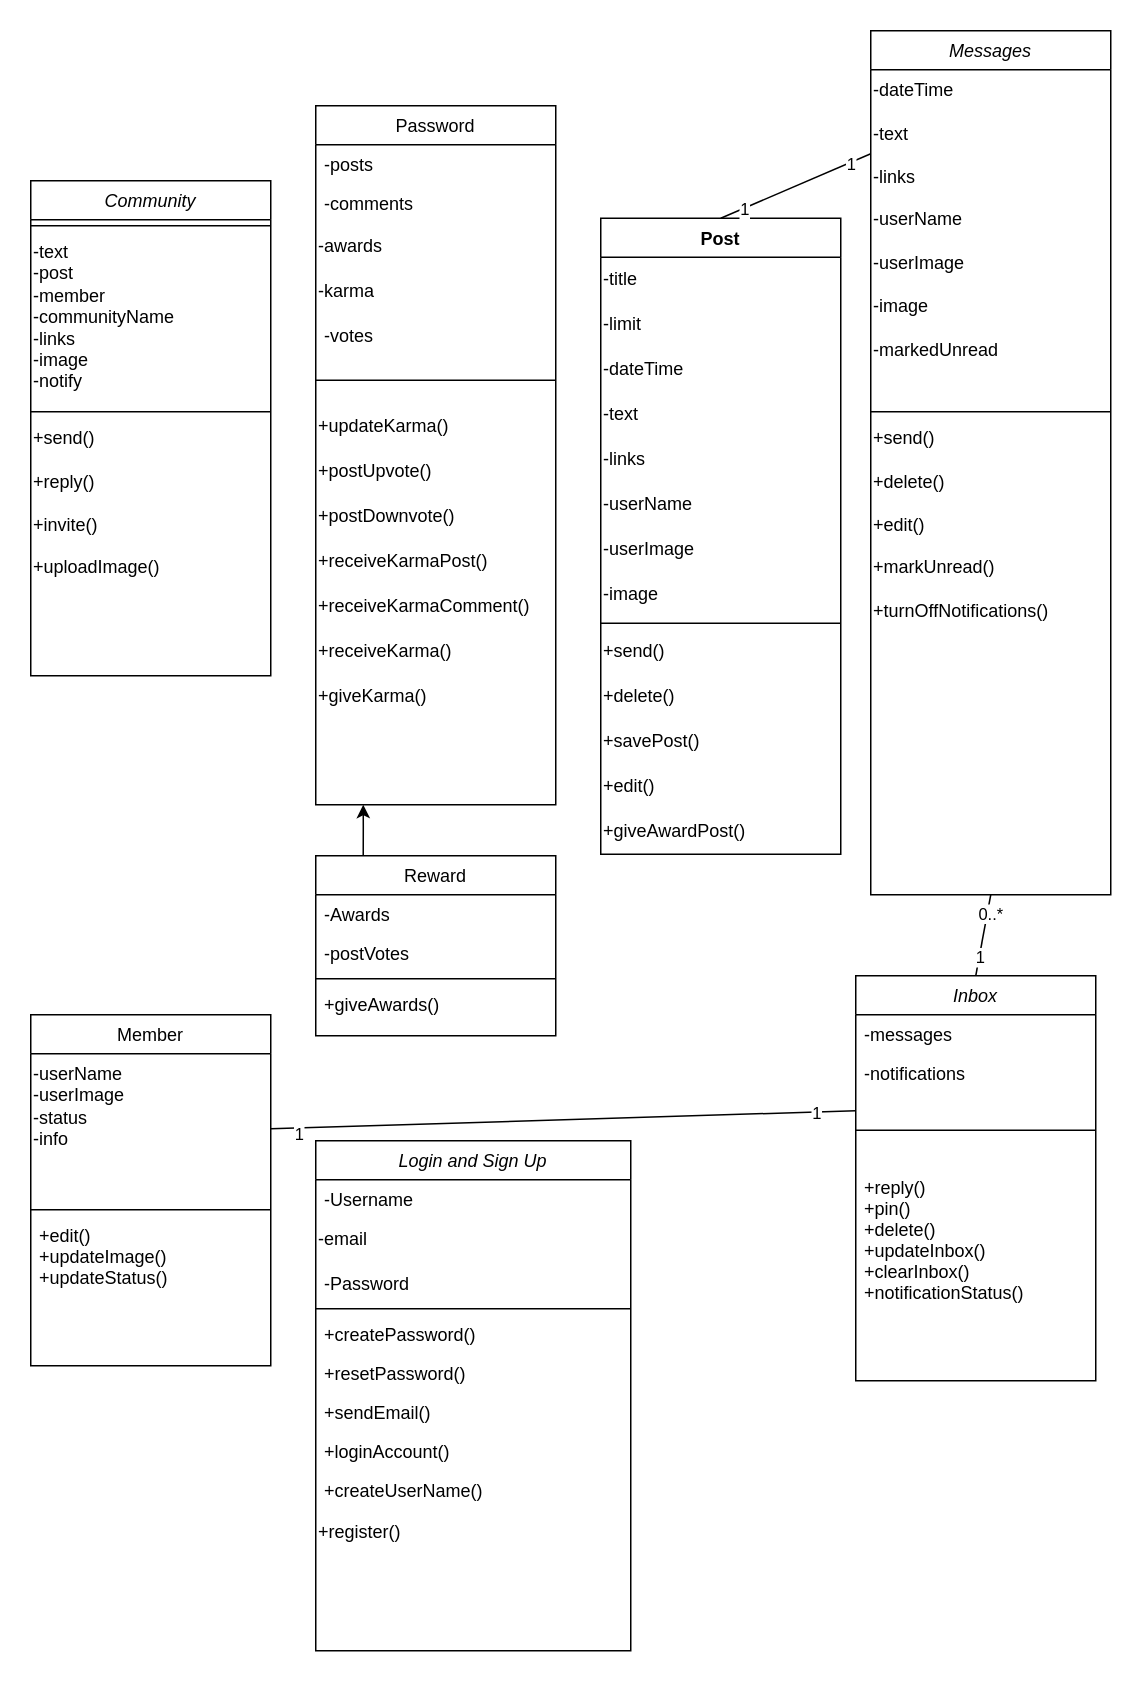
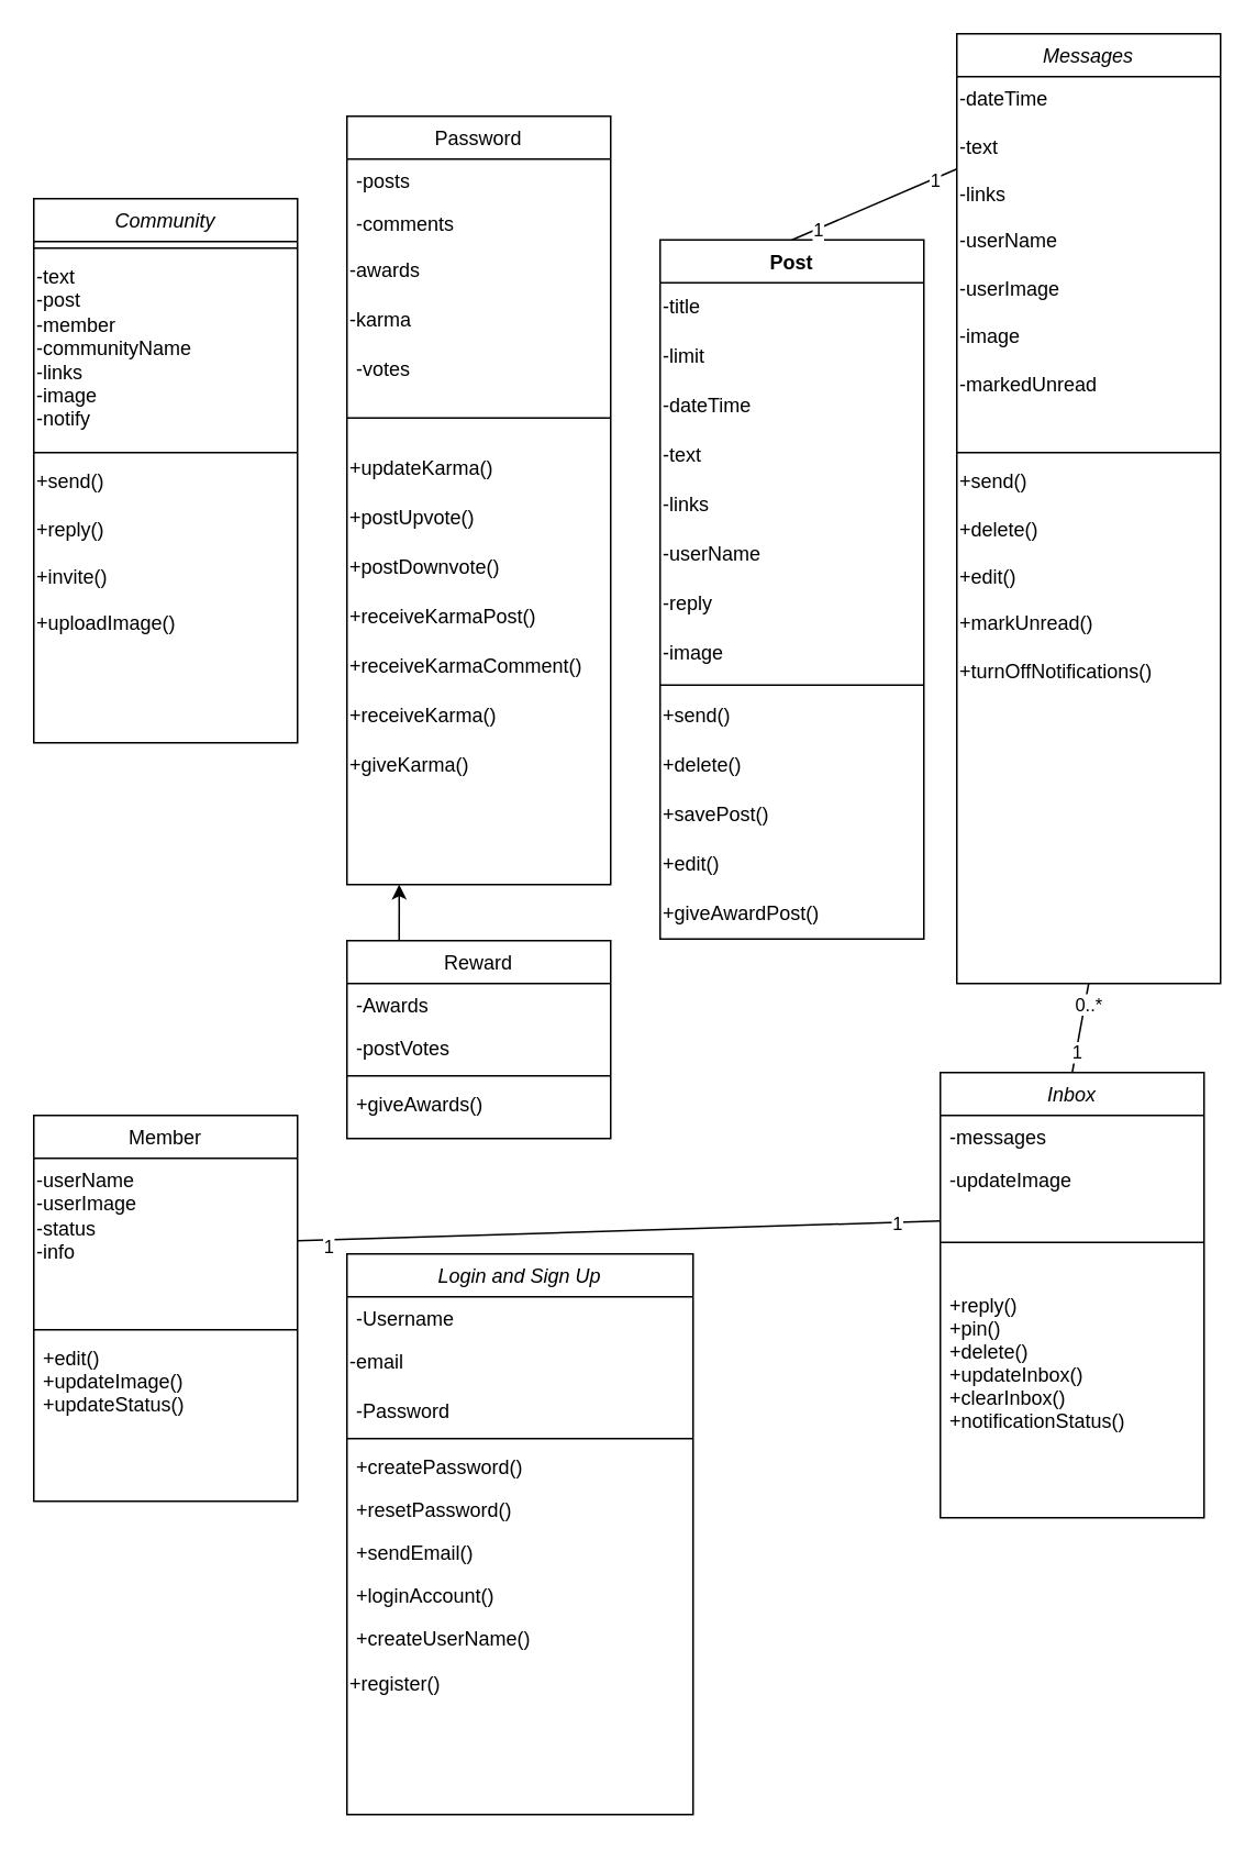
- <mxCell id="52" value="-userImage" style="text;html=1;strokeColor=none;fillColor=none;align=left;verticalAlign=middle;whiteSpace=wrap;rounded=0;" vertex="1" parent="45"><mxGeometry y="206" width="160" height="30" as="geometry" /></mxCell>
+ <mxCell id="52" value="-reply" style="text;html=1;strokeColor=none;fillColor=none;align=left;verticalAlign=middle;whiteSpace=wrap;rounded=0;" vertex="1" parent="45"><mxGeometry y="206" width="160" height="30" as="geometry" /></mxCell>
- <mxCell id="63" value="-notifications" style="text;align=left;verticalAlign=top;spacingLeft=4;spacingRight=4;overflow=hidden;rotatable=0;points=[[0,0.5],[1,0.5]];portConstraint=eastwest;rounded=0;shadow=0;html=0;" vertex="1" parent="61"><mxGeometry y="52" width="160" height="26" as="geometry" /></mxCell>
+ <mxCell id="63" value="-updateImage" style="text;align=left;verticalAlign=top;spacingLeft=4;spacingRight=4;overflow=hidden;rotatable=0;points=[[0,0.5],[1,0.5]];portConstraint=eastwest;rounded=0;shadow=0;html=0;" vertex="1" parent="61"><mxGeometry y="52" width="160" height="26" as="geometry" /></mxCell>
